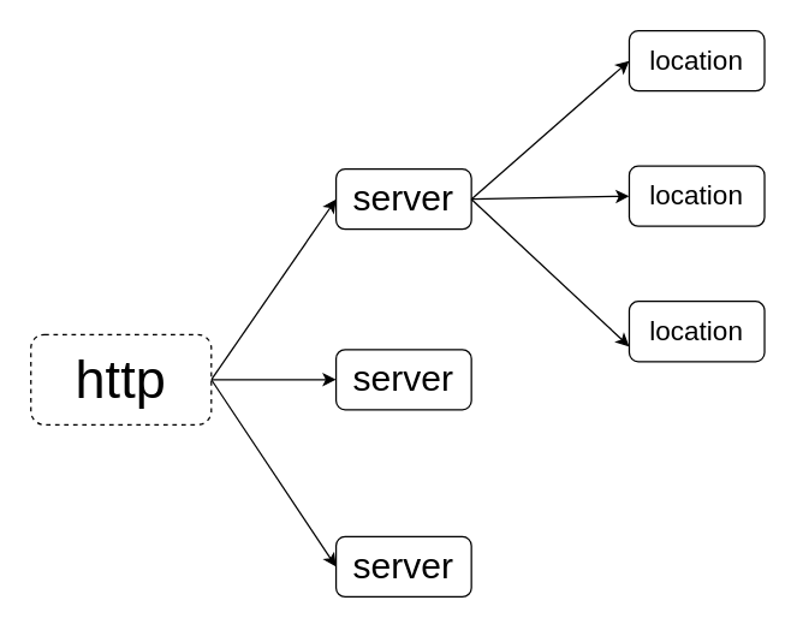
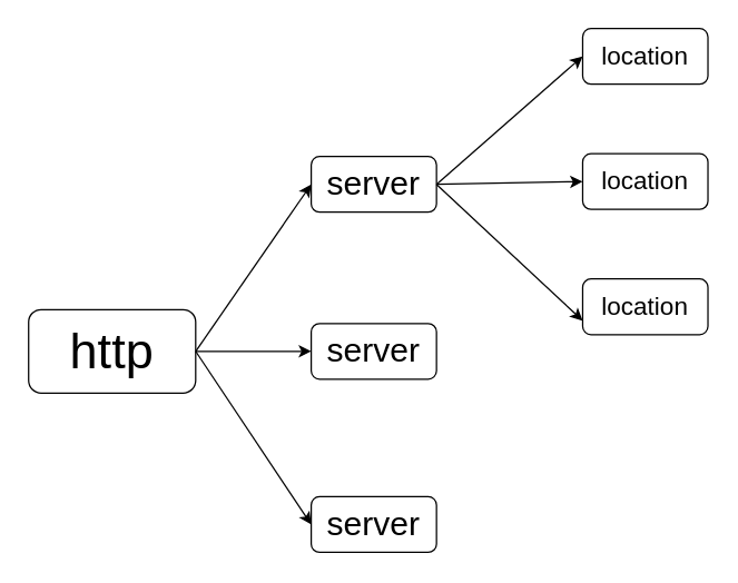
- <mxCell id="4" value="&lt;font style=&quot;font-size: 36px;&quot;&gt;http&lt;/font&gt;" style="rounded=1;whiteSpace=wrap;html=1;dashed=1;" vertex="1" parent="1"><mxGeometry x="20" y="222" width="120" height="60" as="geometry" /></mxCell>
+ <mxCell id="4" value="&lt;font style=&quot;font-size: 36px;&quot;&gt;http&lt;/font&gt;" style="rounded=1;whiteSpace=wrap;html=1;" vertex="1" parent="1"><mxGeometry x="20" y="222" width="120" height="60" as="geometry" /></mxCell>
